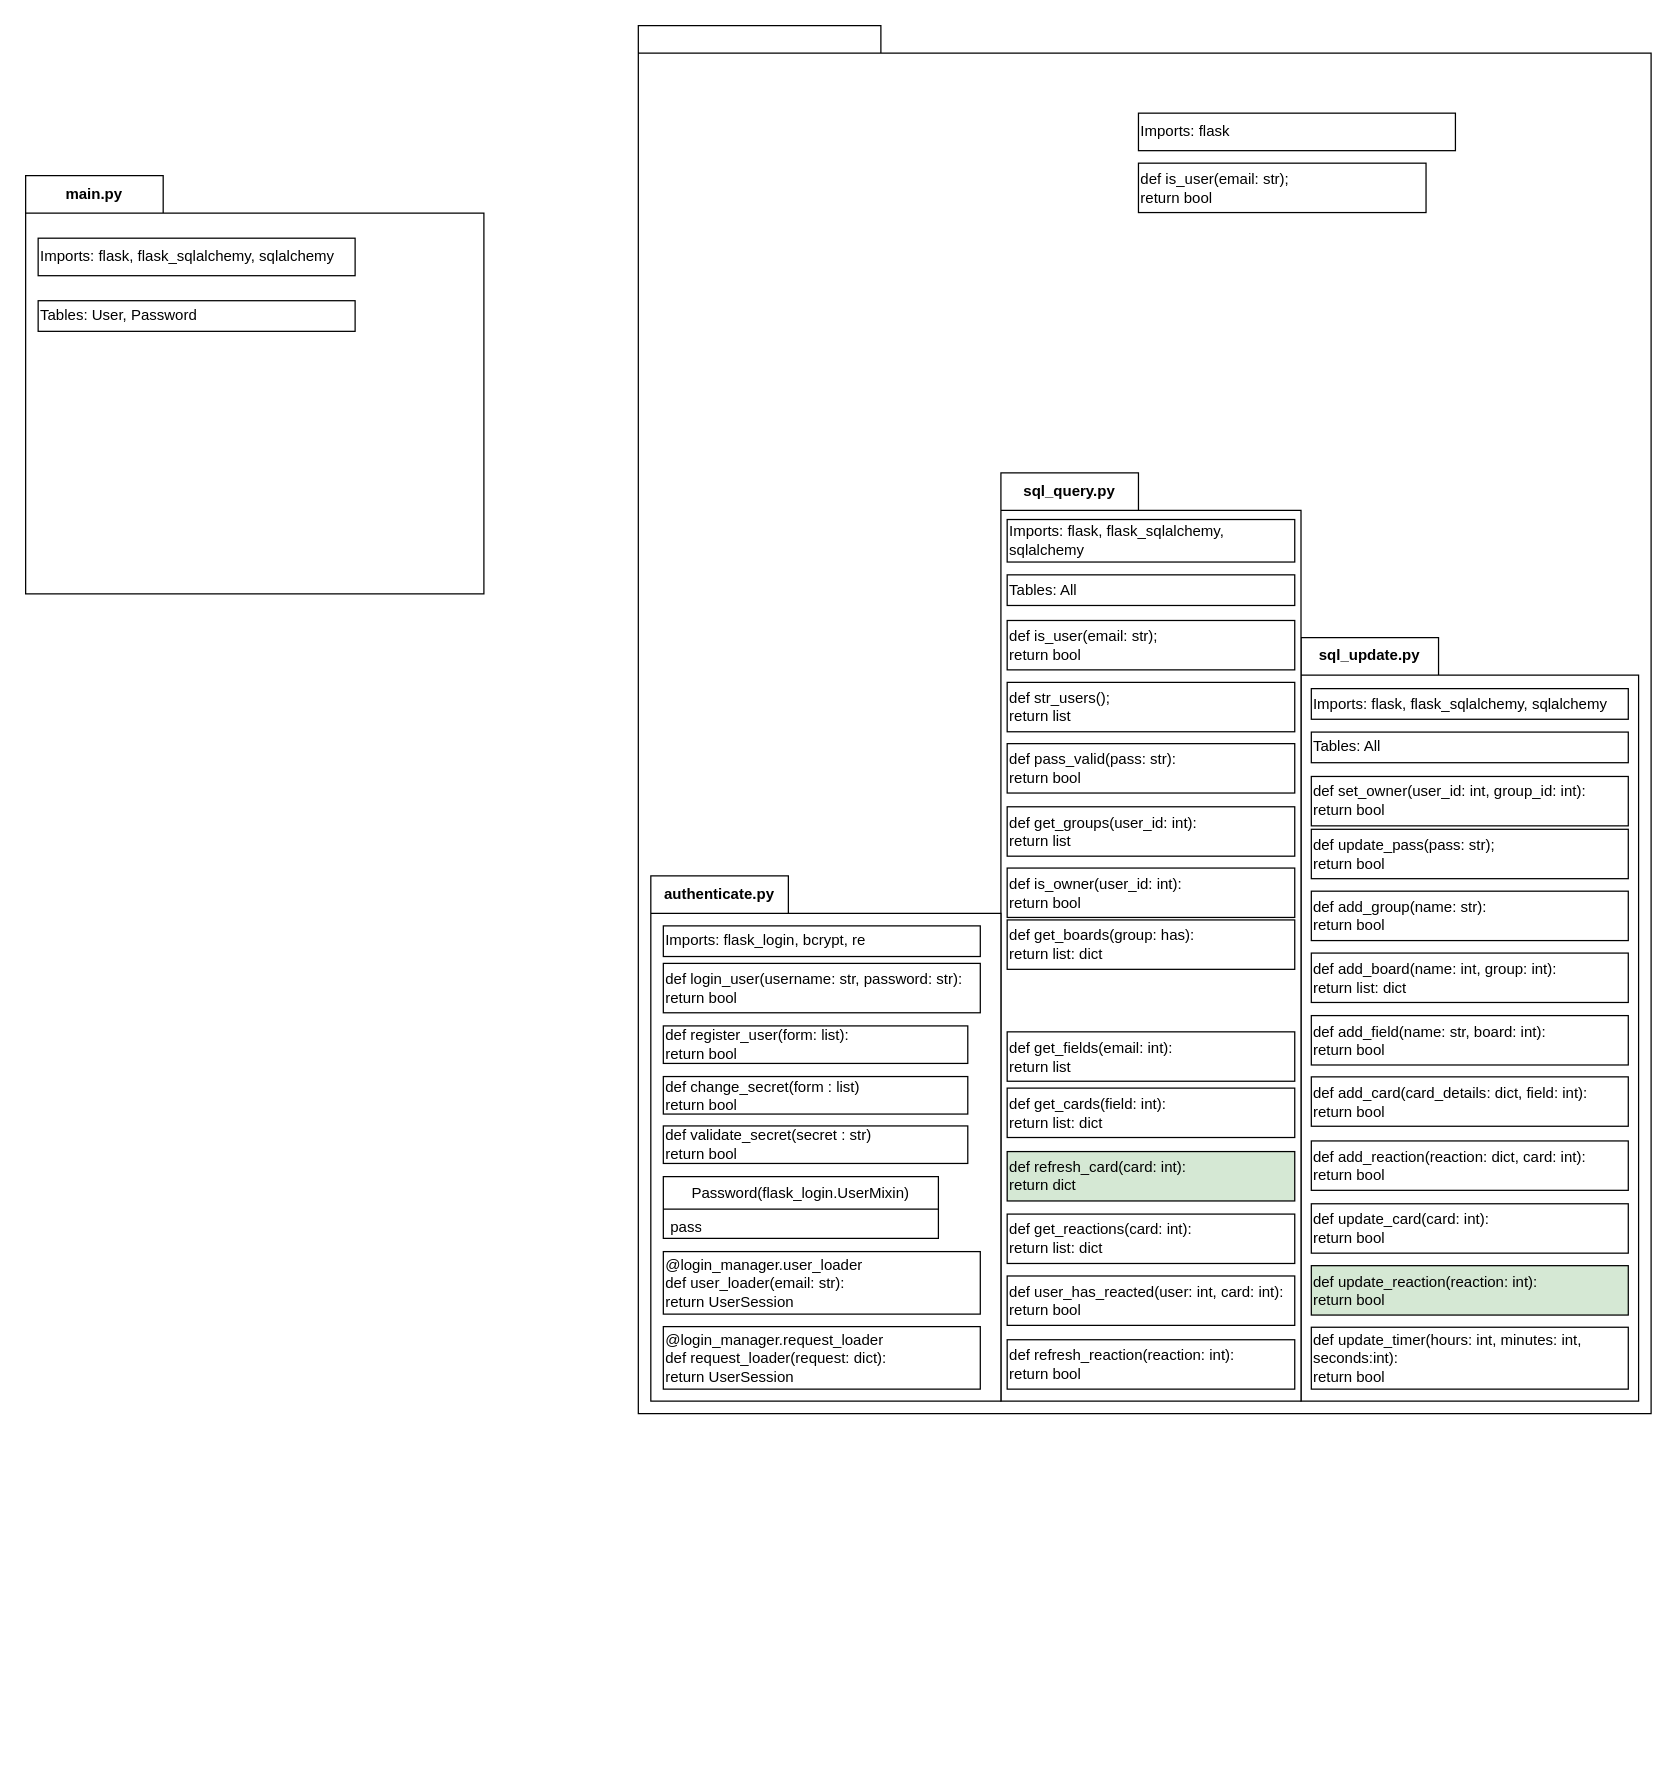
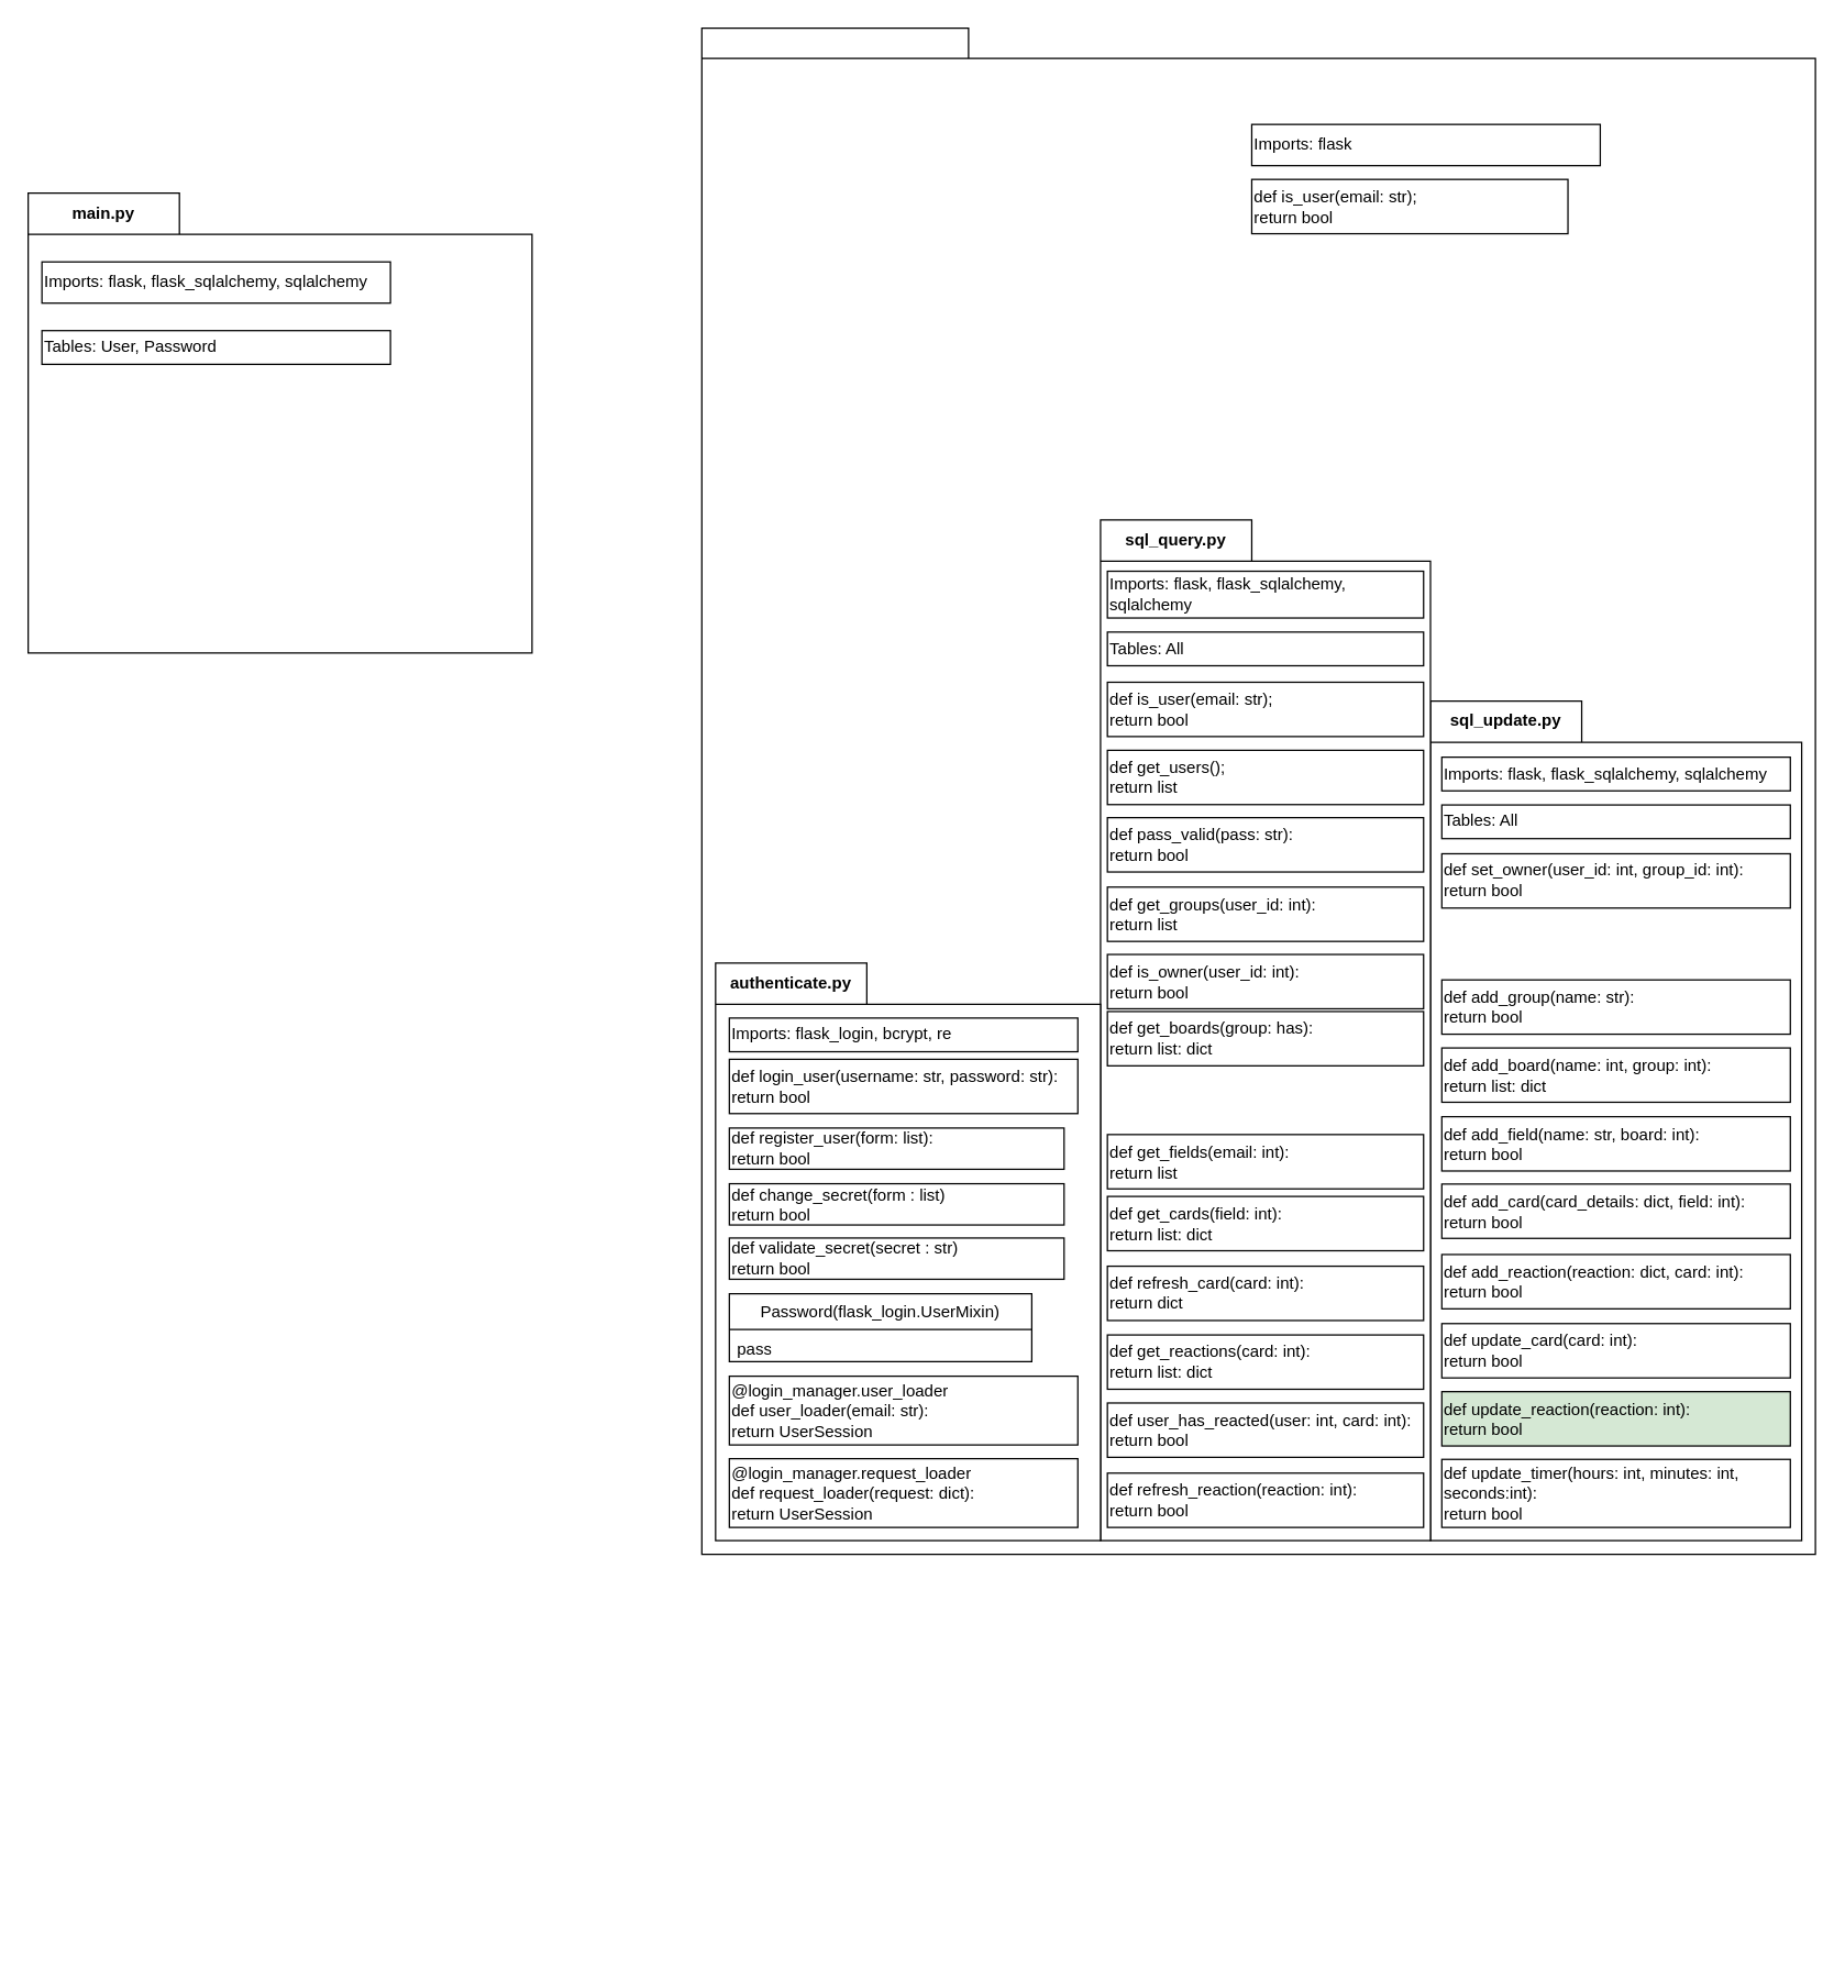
- <mxCell id="13" value="def str_users();&lt;br&gt;return list" style="html=1;whiteSpace=wrap;align=left;" vertex="1" parent="5"><mxGeometry x="5" y="167.5" width="230" height="39.5" as="geometry" /></mxCell>
+ <mxCell id="13" value="def get_users();&lt;br&gt;return list" style="html=1;whiteSpace=wrap;align=left;" vertex="1" parent="5"><mxGeometry x="5" y="167.5" width="230" height="39.5" as="geometry" /></mxCell>
- <mxCell id="37" value="def update_pass(pass: str);&lt;br&gt;return bool" style="html=1;whiteSpace=wrap;align=left;" parent="1" vertex="1"><mxGeometry x="1048.25" y="662.75" width="253.5" height="39.5" as="geometry" /></mxCell>
- <mxCell id="15" value="def refresh_card(card: int):&lt;br&gt;return dict" style="html=1;whiteSpace=wrap;align=left;fillColor=#d5e8d4;" vertex="1" parent="5"><mxGeometry x="5" y="542.75" width="230" height="39.5" as="geometry" /></mxCell>
+ <mxCell id="15" value="def refresh_card(card: int):&lt;br&gt;return dict" style="html=1;whiteSpace=wrap;align=left;" vertex="1" parent="5"><mxGeometry x="5" y="542.75" width="230" height="39.5" as="geometry" /></mxCell>
